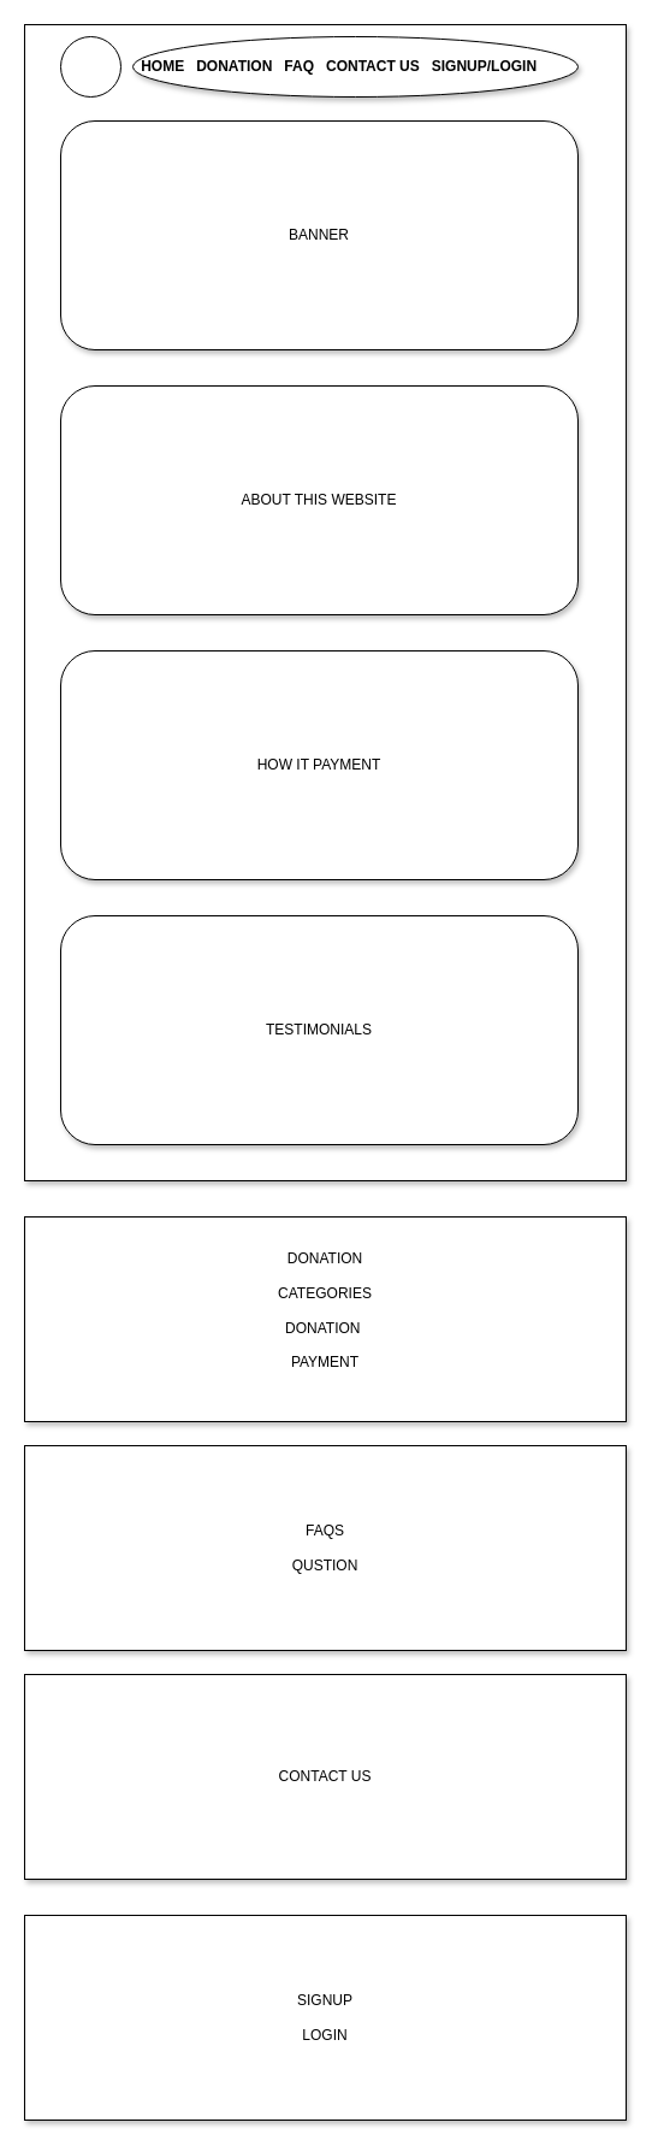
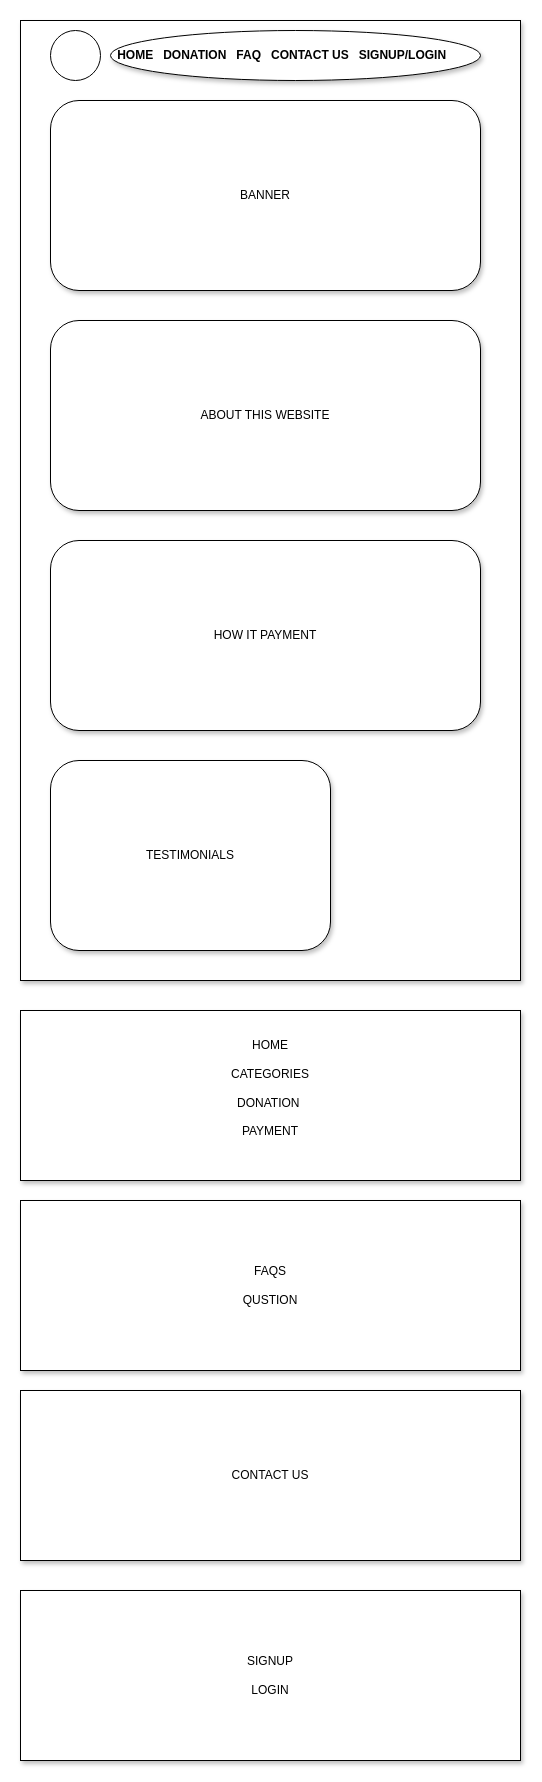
- <mxCell id="8" value="TESTIMONIALS" style="rounded=1;whiteSpace=wrap;html=1;shadow=1;" parent="1" vertex="1"><mxGeometry x="50" y="760" width="430" height="190" as="geometry" /></mxCell>
+ <mxCell id="8" value="TESTIMONIALS" style="rounded=1;whiteSpace=wrap;html=1;shadow=1;" parent="1" vertex="1"><mxGeometry x="50" y="760" width="280" height="190" as="geometry" /></mxCell>
- <mxCell id="9" value="DONATION&lt;br&gt;&lt;br&gt;CATEGORIES&lt;br&gt;&lt;br&gt;DONATION&amp;nbsp;&lt;br&gt;&lt;br&gt;PAYMENT&lt;br&gt;&lt;br&gt;" style="rounded=0;whiteSpace=wrap;html=1;shadow=1;fontSize=12;" vertex="1" parent="1"><mxGeometry x="20" y="1010" width="500" height="170" as="geometry" /></mxCell>
+ <mxCell id="9" value="HOME&lt;br&gt;&lt;br&gt;CATEGORIES&lt;br&gt;&lt;br&gt;DONATION&amp;nbsp;&lt;br&gt;&lt;br&gt;PAYMENT&lt;br&gt;&lt;br&gt;" style="rounded=0;whiteSpace=wrap;html=1;shadow=1;fontSize=12;" vertex="1" parent="1"><mxGeometry x="20" y="1010" width="500" height="170" as="geometry" /></mxCell>
